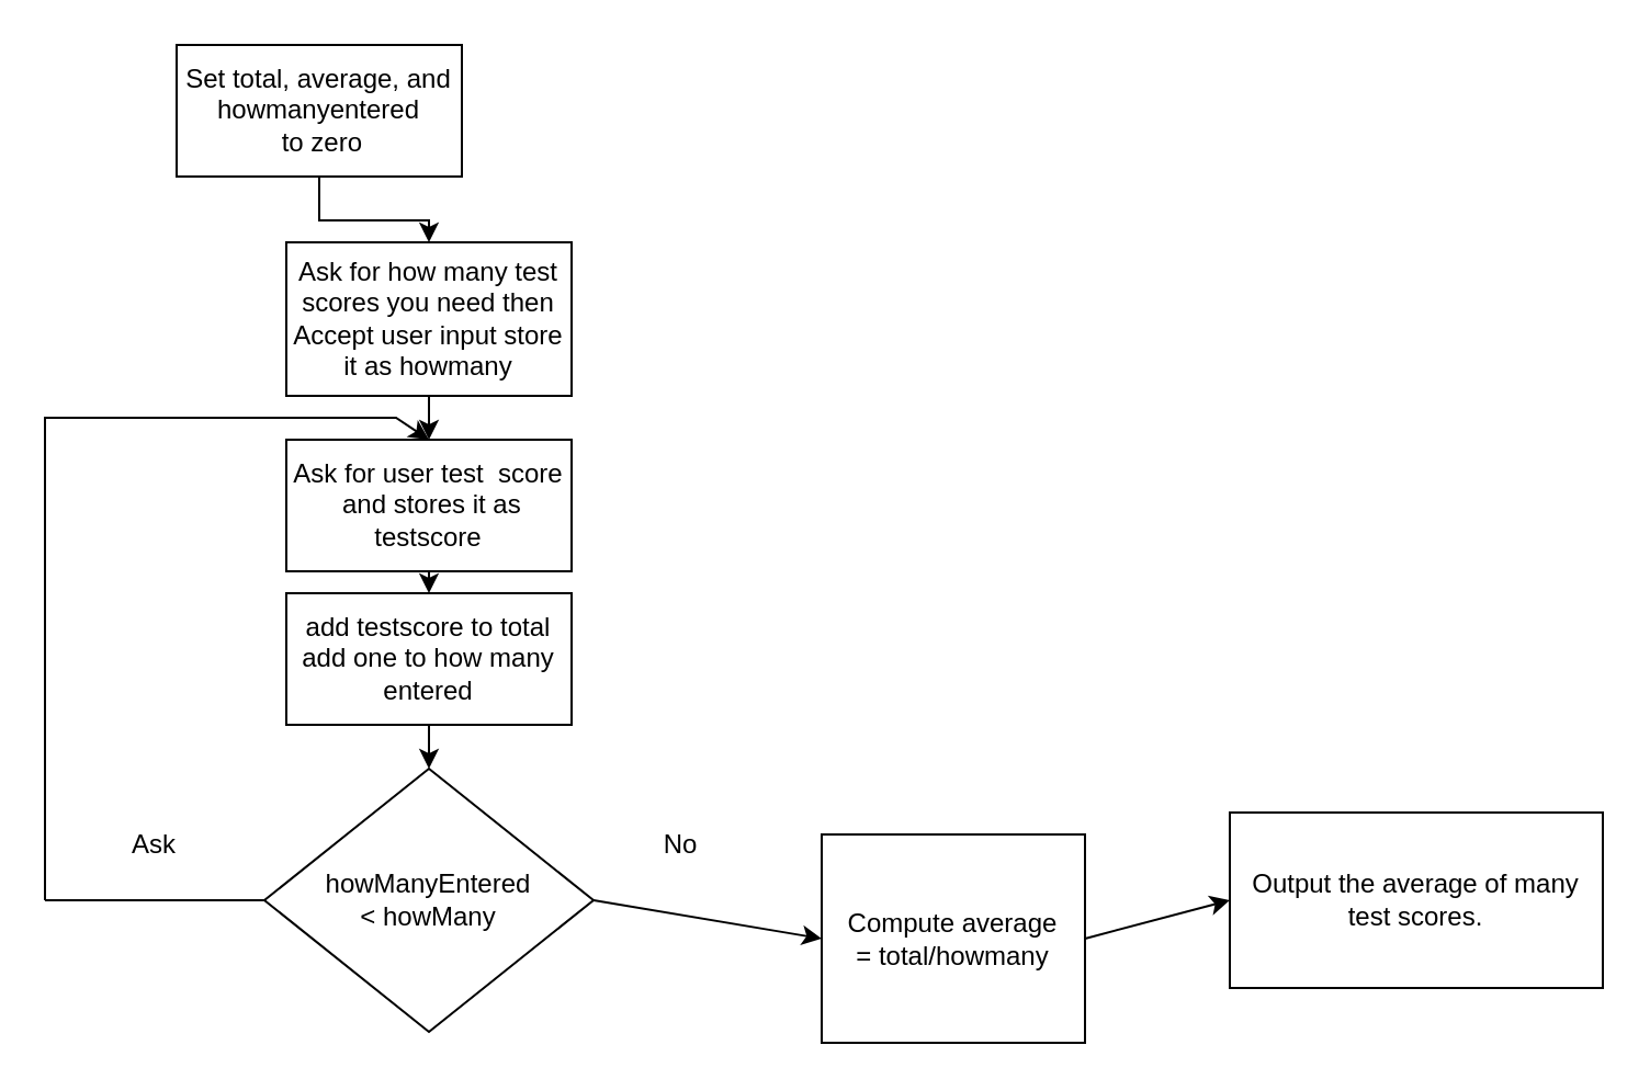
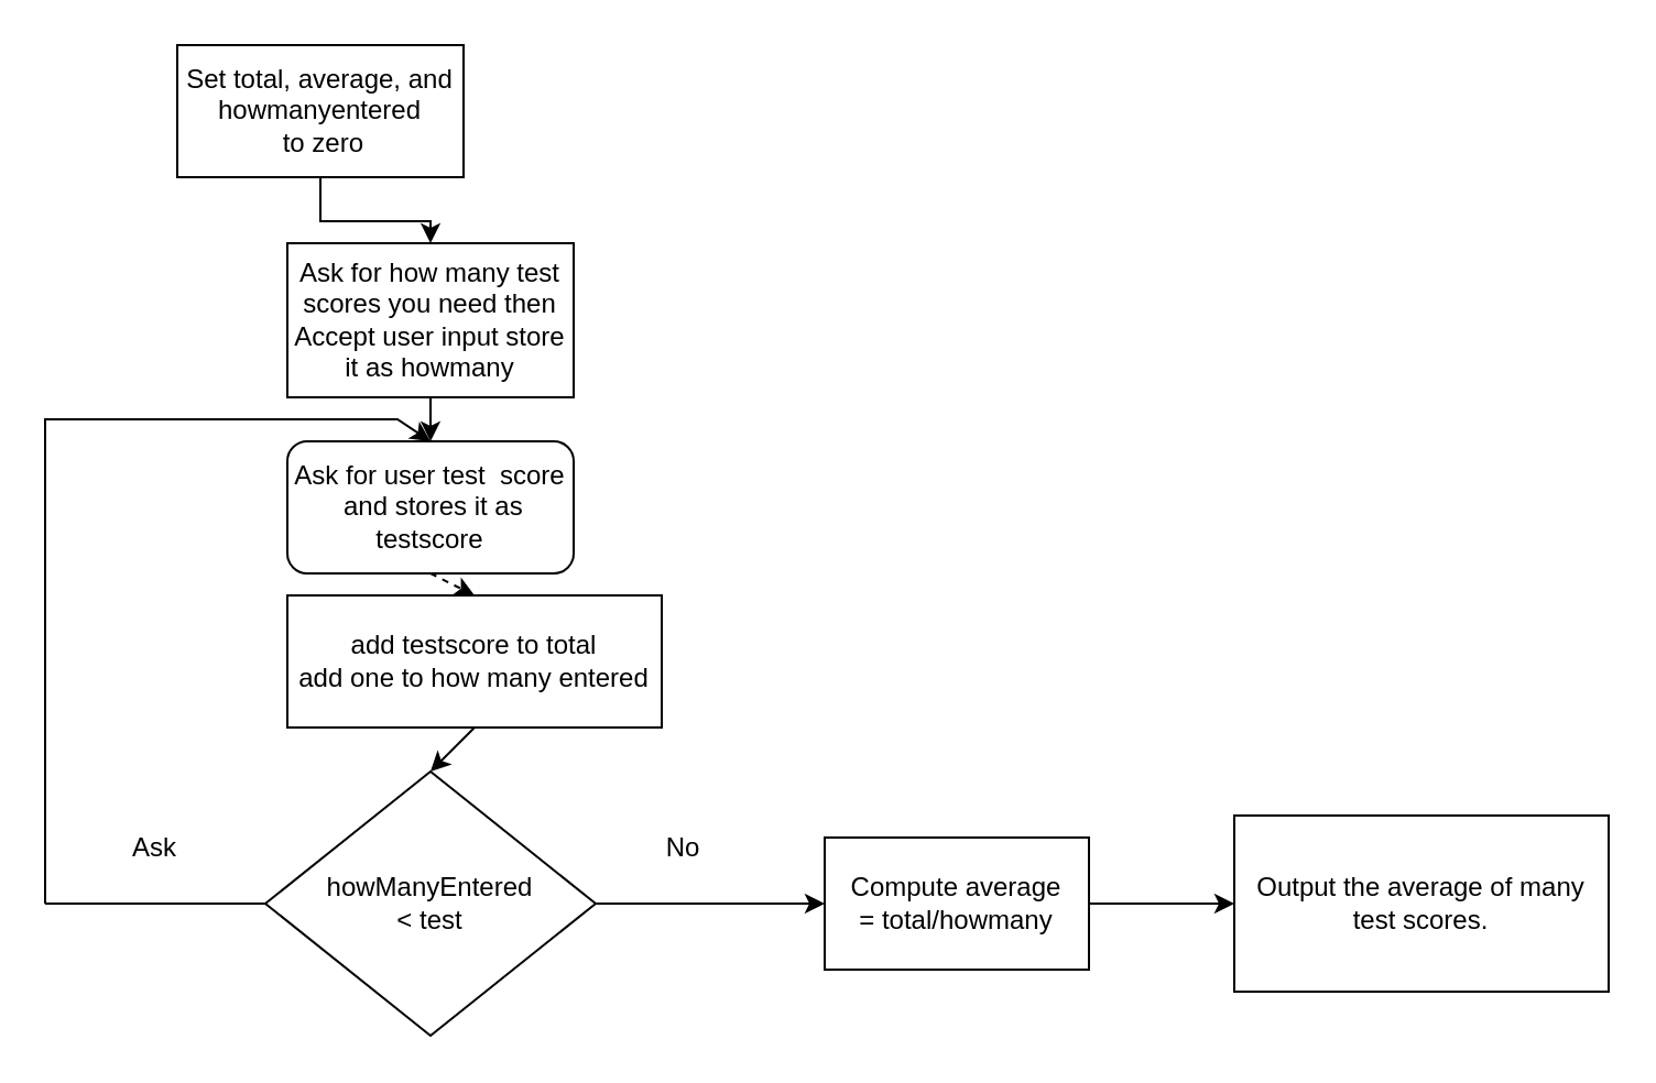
- <mxCell id="5" value="Ask for user test&amp;nbsp; score&lt;br&gt;&amp;nbsp;and stores it as testscore" style="rounded=0;whiteSpace=wrap;html=1;" vertex="1" parent="1"><mxGeometry x="130" y="200" width="130" height="60" as="geometry" /></mxCell>
+ <mxCell id="5" value="Ask for user test&amp;nbsp; score&lt;br&gt;&amp;nbsp;and stores it as testscore" style="whiteSpace=wrap;html=1;rounded=1;" vertex="1" parent="1"><mxGeometry x="130" y="200" width="130" height="60" as="geometry" /></mxCell>
- <mxCell id="6" value="add testscore to total&lt;br&gt;add one to how many entered" style="rounded=0;whiteSpace=wrap;html=1;" vertex="1" parent="1"><mxGeometry x="130" y="270" width="130" height="60" as="geometry" /></mxCell>
+ <mxCell id="6" value="add testscore to total&lt;br&gt;add one to how many entered" style="rounded=0;whiteSpace=wrap;html=1;" vertex="1" parent="1"><mxGeometry x="130" y="270" width="170" height="60" as="geometry" /></mxCell>
- <mxCell id="18" value="howManyEntered&lt;br&gt;&amp;lt; howMany" style="rhombus;whiteSpace=wrap;html=1;" vertex="1" parent="1"><mxGeometry x="120" y="350" width="150" height="120" as="geometry" /></mxCell>
+ <mxCell id="18" value="howManyEntered&lt;br&gt;&amp;lt; test" style="rhombus;whiteSpace=wrap;html=1;" vertex="1" parent="1"><mxGeometry x="120" y="350" width="150" height="120" as="geometry" /></mxCell>
- <mxCell id="13" value="Compute average &lt;br&gt;= total/howmany" style="rounded=0;whiteSpace=wrap;html=1;" vertex="1" parent="1"><mxGeometry x="374" y="380" width="120" height="95" as="geometry" /></mxCell>
+ <mxCell id="13" value="Compute average &lt;br&gt;= total/howmany" style="rounded=0;whiteSpace=wrap;html=1;" vertex="1" parent="1"><mxGeometry x="374" y="380" width="120" height="60" as="geometry" /></mxCell>
